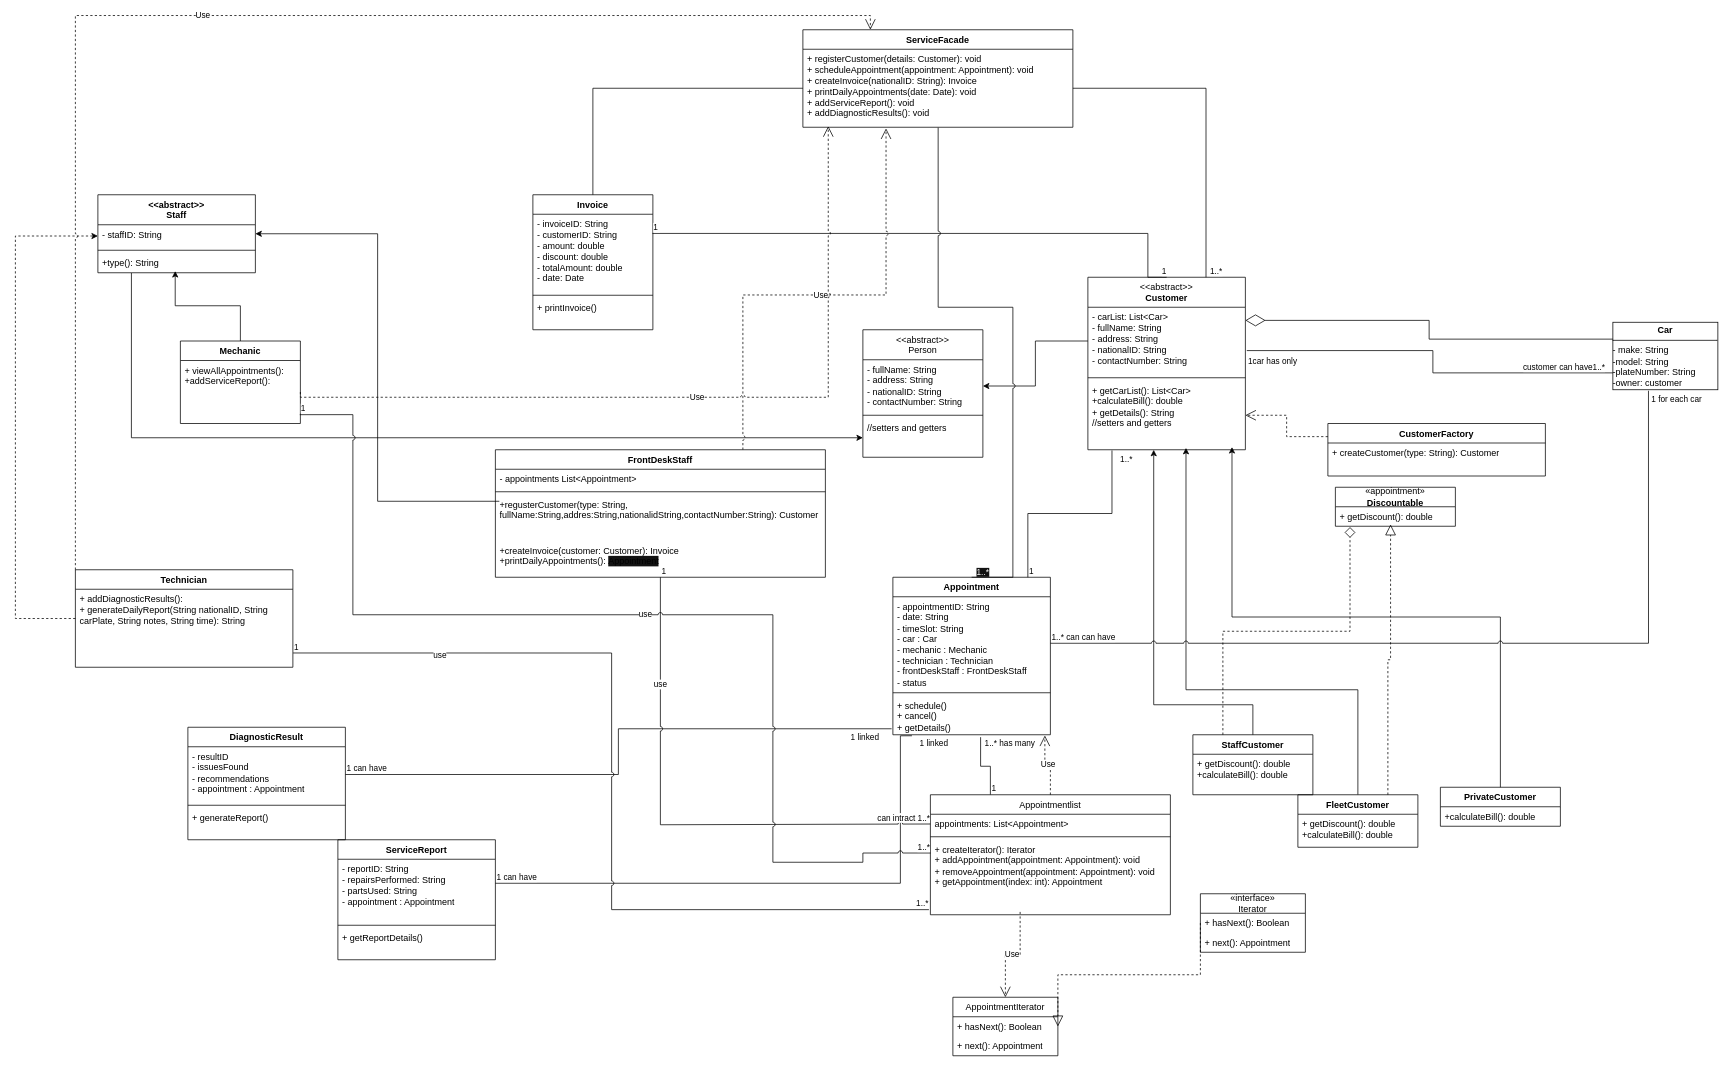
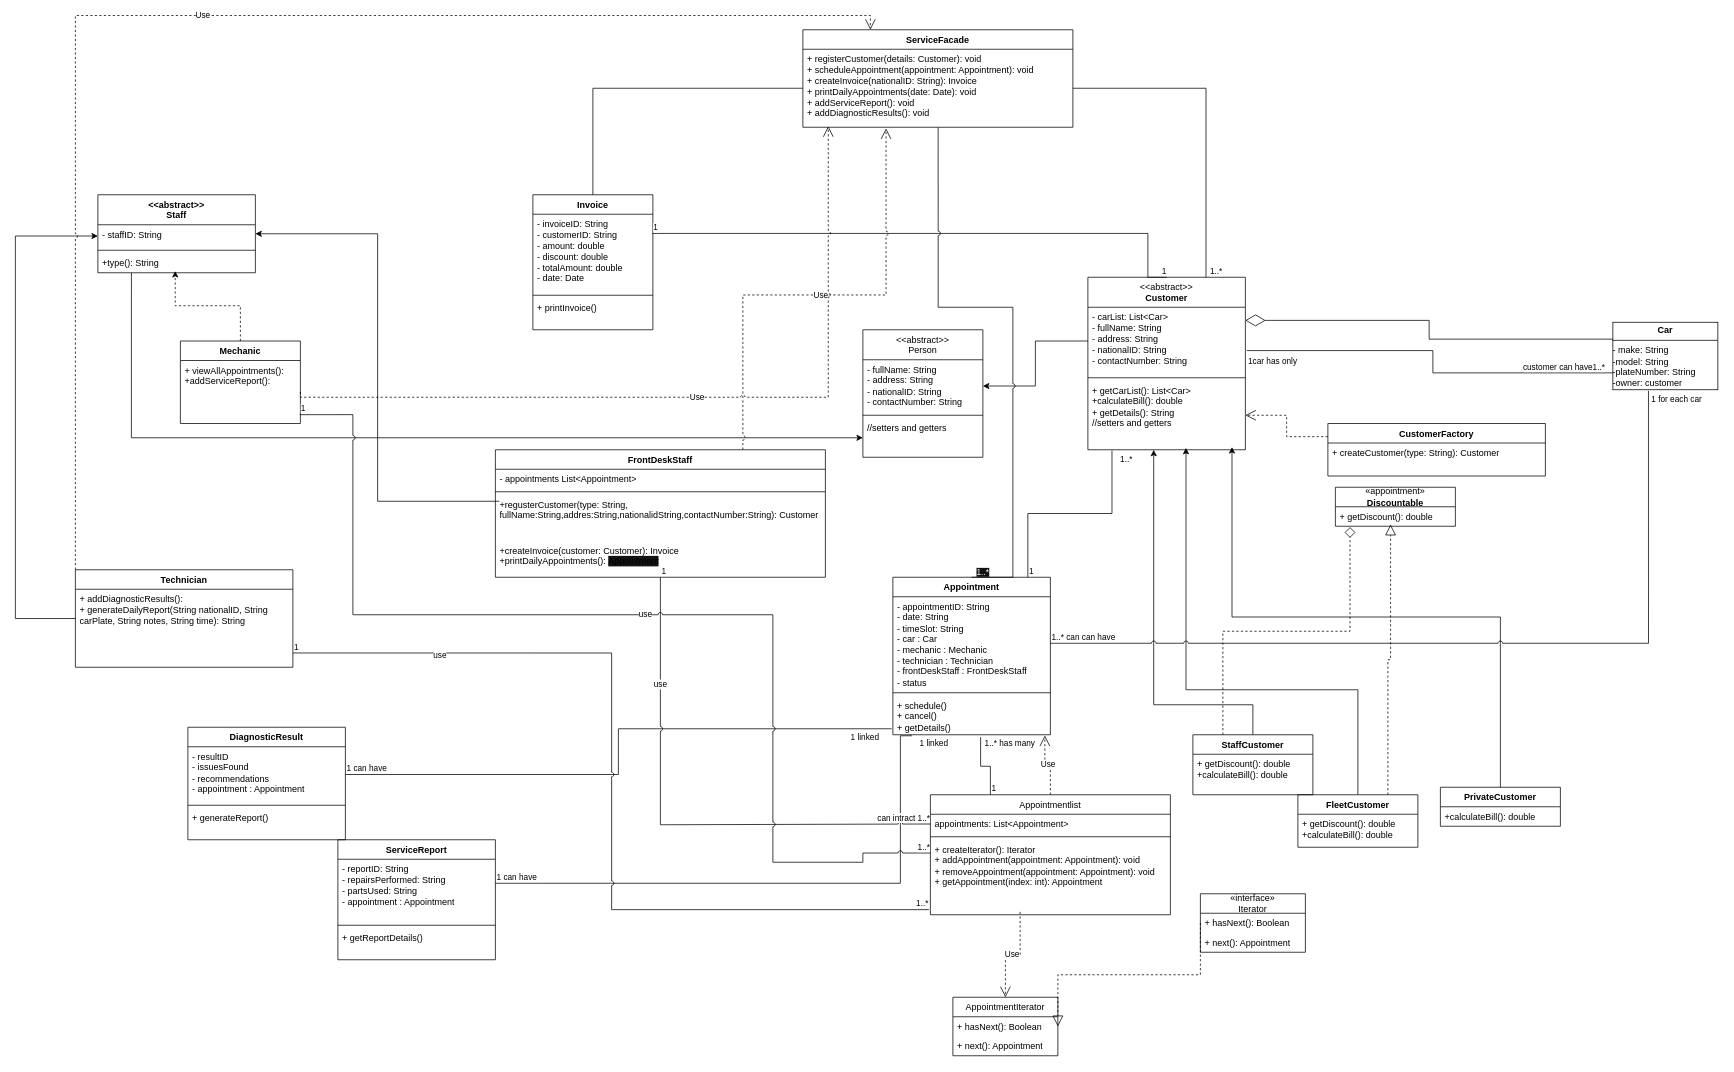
- <mxCell id="26" style="edgeStyle=elbowEdgeStyle;rounded=0;orthogonalLoop=1;jettySize=auto;html=1;entryX=0.491;entryY=0.913;entryDx=0;entryDy=0;elbow=vertical;entryPerimeter=0;" parent="1" source="21" target="112" edge="1"><mxGeometry relative="1" as="geometry"><mxPoint x="-20" y="469" as="targetPoint" /></mxGeometry></mxCell>
+ <mxCell id="26" style="edgeStyle=elbowEdgeStyle;rounded=0;orthogonalLoop=1;jettySize=auto;html=1;entryX=0.491;entryY=0.913;entryDx=0;entryDy=0;elbow=vertical;entryPerimeter=0;dashed=1;" parent="1" source="21" target="112" edge="1"><mxGeometry relative="1" as="geometry"><mxPoint x="-20" y="469" as="targetPoint" /></mxGeometry></mxCell>
- <mxCell id="23" style="edgeStyle=elbowEdgeStyle;rounded=0;orthogonalLoop=1;jettySize=auto;html=1;entryX=0;entryY=0.5;entryDx=0;entryDy=0;jumpStyle=arc;dashed=1;" parent="1" source="24" target="110" edge="1"><mxGeometry relative="1" as="geometry"><mxPoint x="-100" y="469" as="targetPoint" /><Array as="points"><mxPoint x="20" y="619" /></Array></mxGeometry></mxCell>
+ <mxCell id="23" style="edgeStyle=elbowEdgeStyle;rounded=0;orthogonalLoop=1;jettySize=auto;html=1;entryX=0;entryY=0.5;entryDx=0;entryDy=0;jumpStyle=arc;" parent="1" source="24" target="110" edge="1"><mxGeometry relative="1" as="geometry"><mxPoint x="-100" y="469" as="targetPoint" /><Array as="points"><mxPoint x="20" y="619" /></Array></mxGeometry></mxCell>
